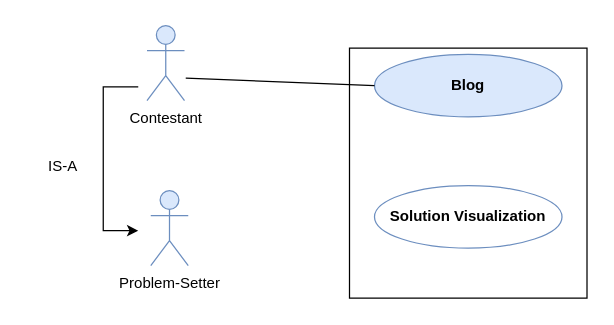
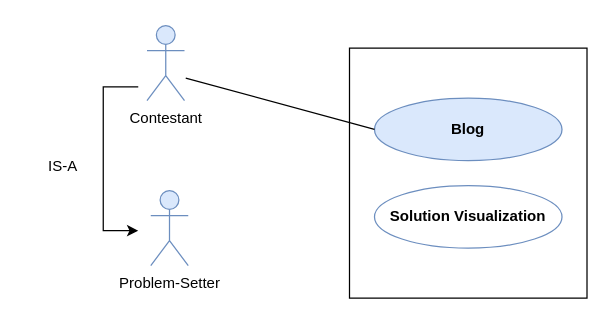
- <mxCell id="3" value="&lt;b&gt;Blog&lt;/b&gt;" style="ellipse;whiteSpace=wrap;html=1;fillColor=#dae8fc;strokeColor=#6c8ebf;" parent="1" vertex="1"><mxGeometry x="299" y="43" width="150" height="50" as="geometry" /></mxCell>
+ <mxCell id="3" value="&lt;b&gt;Blog&lt;/b&gt;" style="ellipse;whiteSpace=wrap;html=1;fillColor=#dae8fc;strokeColor=#6c8ebf;" parent="1" vertex="1"><mxGeometry x="299" y="78" width="150" height="50" as="geometry" /></mxCell>
